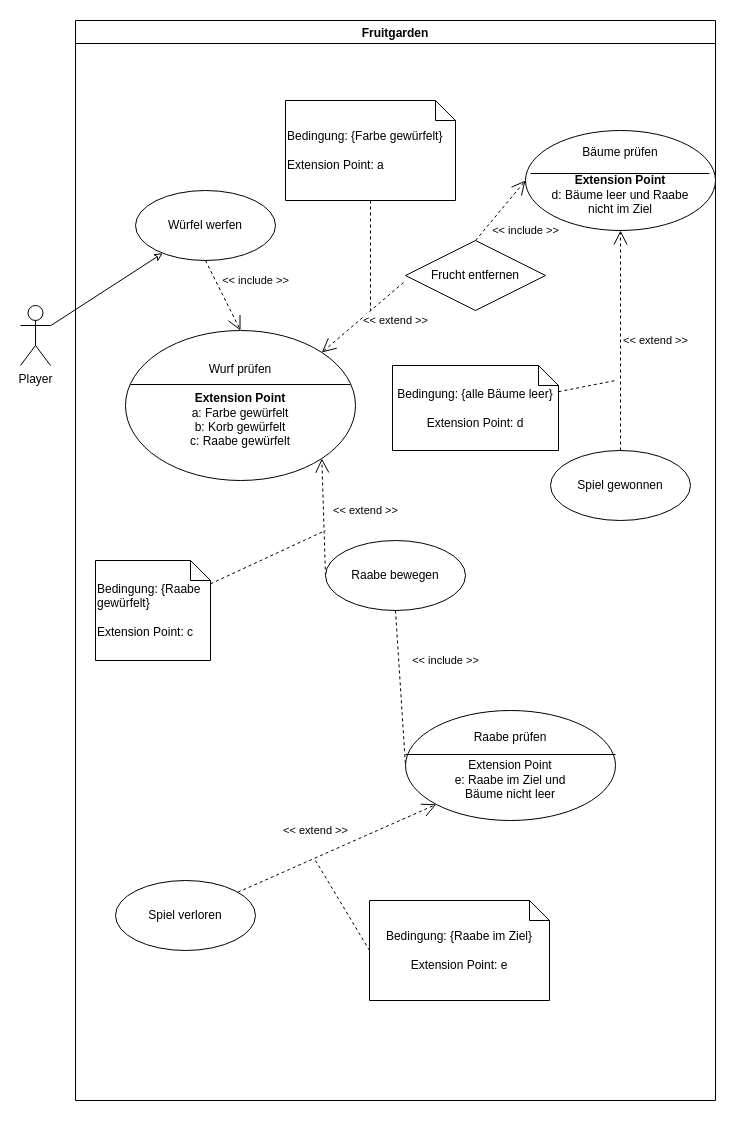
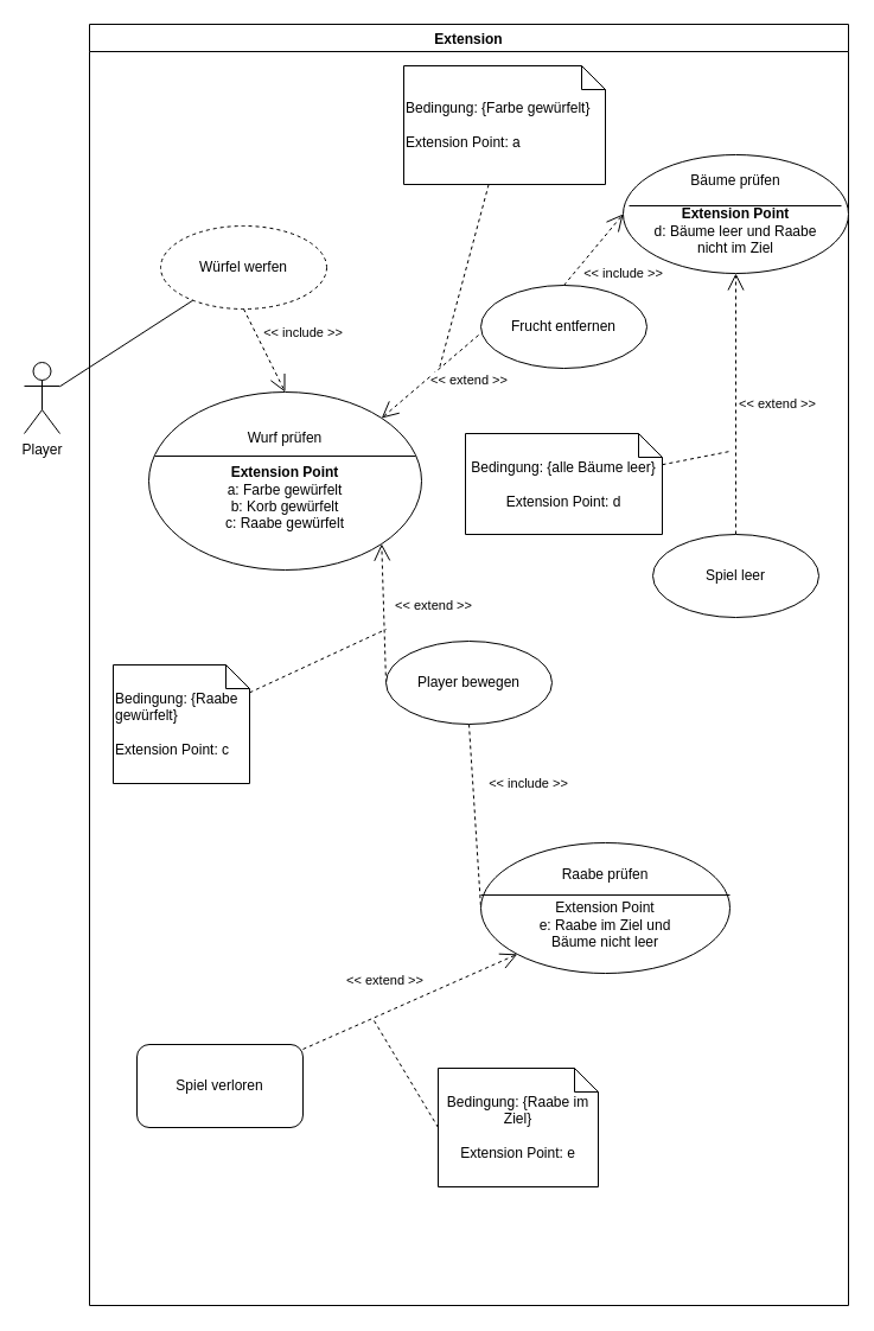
- <mxCell id="2" value="Fruitgarden" style="swimlane;" parent="1" vertex="1"><mxGeometry x="75" y="20" width="640" height="1080" as="geometry" /></mxCell>
+ <mxCell id="2" value="Extension" style="swimlane;" parent="1" vertex="1"><mxGeometry x="75" y="20" width="640" height="1080" as="geometry" /></mxCell>
- <mxCell id="12" value="Bedingung: {Farbe gewürfelt}&lt;br&gt;&lt;br&gt;Extension Point: a" style="shape=note;size=20;whiteSpace=wrap;html=1;align=left;" parent="2" vertex="1"><mxGeometry x="210" y="80" width="170" height="100" as="geometry" /></mxCell>
+ <mxCell id="12" value="Bedingung: {Farbe gewürfelt}&lt;br&gt;&lt;br&gt;Extension Point: a" style="shape=note;size=20;whiteSpace=wrap;html=1;align=left;" parent="2" vertex="1"><mxGeometry x="265" y="35" width="170" height="100" as="geometry" /></mxCell>
- <mxCell id="3" value="Würfel werfen" style="ellipse;whiteSpace=wrap;html=1;" parent="2" vertex="1"><mxGeometry x="60" y="170" width="140" height="70" as="geometry" /></mxCell>
+ <mxCell id="3" value="Würfel werfen" style="ellipse;whiteSpace=wrap;html=1;dashed=1;" parent="2" vertex="1"><mxGeometry x="60" y="170" width="140" height="70" as="geometry" /></mxCell>
- <mxCell id="25" style="rounded=0;orthogonalLoop=1;jettySize=auto;html=1;endArrow=classic;endFill=0;" parent="1" source="26" target="3" edge="1"><mxGeometry relative="1" as="geometry" /></mxCell>
+ <mxCell id="25" style="rounded=0;orthogonalLoop=1;jettySize=auto;html=1;endArrow=none;endFill=0;" parent="1" source="26" target="3" edge="1"><mxGeometry relative="1" as="geometry" /></mxCell>
- <mxCell id="6" value="Frucht entfernen" style="rhombus;whiteSpace=wrap;html=1;" parent="2" vertex="1"><mxGeometry x="330" y="220" width="140" height="70" as="geometry" /></mxCell>
+ <mxCell id="6" value="Frucht entfernen" style="ellipse;whiteSpace=wrap;html=1;" parent="2" vertex="1"><mxGeometry x="330" y="220" width="140" height="70" as="geometry" /></mxCell>
- <mxCell id="17" value="Spiel gewonnen" style="ellipse;whiteSpace=wrap;html=1;align=center;" parent="2" vertex="1"><mxGeometry x="475" y="430" width="140" height="70" as="geometry" /></mxCell>
+ <mxCell id="17" value="Spiel leer" style="ellipse;whiteSpace=wrap;html=1;align=center;" parent="2" vertex="1"><mxGeometry x="475" y="430" width="140" height="70" as="geometry" /></mxCell>
- <mxCell id="9" value="Raabe bewegen" style="ellipse;whiteSpace=wrap;html=1;" parent="2" vertex="1"><mxGeometry x="250" y="520" width="140" height="70" as="geometry" /></mxCell>
+ <mxCell id="9" value="Player bewegen" style="ellipse;whiteSpace=wrap;html=1;" parent="2" vertex="1"><mxGeometry x="250" y="520" width="140" height="70" as="geometry" /></mxCell>
- <mxCell id="24" value="Spiel verloren" style="ellipse;whiteSpace=wrap;html=1;align=center;" parent="2" vertex="1"><mxGeometry x="40" y="860" width="140" height="70" as="geometry" /></mxCell>
+ <mxCell id="24" value="Spiel verloren" style="whiteSpace=wrap;html=1;align=center;rounded=1;" parent="2" vertex="1"><mxGeometry x="40" y="860" width="140" height="70" as="geometry" /></mxCell>
- <mxCell id="22" value="Bedingung: {Raabe im Ziel}&lt;br&gt;&lt;br&gt;Extension Point: e" style="shape=note;size=20;whiteSpace=wrap;html=1;align=center;" parent="2" vertex="1"><mxGeometry x="294" y="880" width="180" height="100" as="geometry" /></mxCell>
+ <mxCell id="22" value="Bedingung: {Raabe im Ziel}&lt;br&gt;&lt;br&gt;Extension Point: e" style="shape=note;size=20;whiteSpace=wrap;html=1;align=center;" parent="2" vertex="1"><mxGeometry x="294" y="880" width="135" height="100" as="geometry" /></mxCell>
